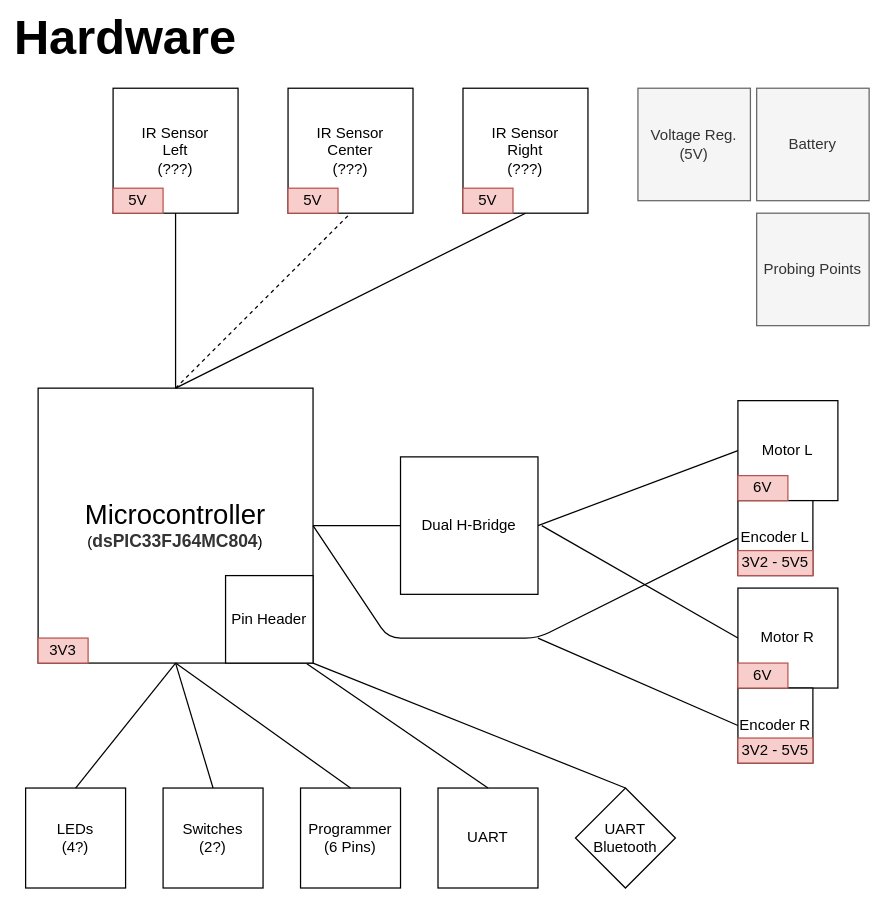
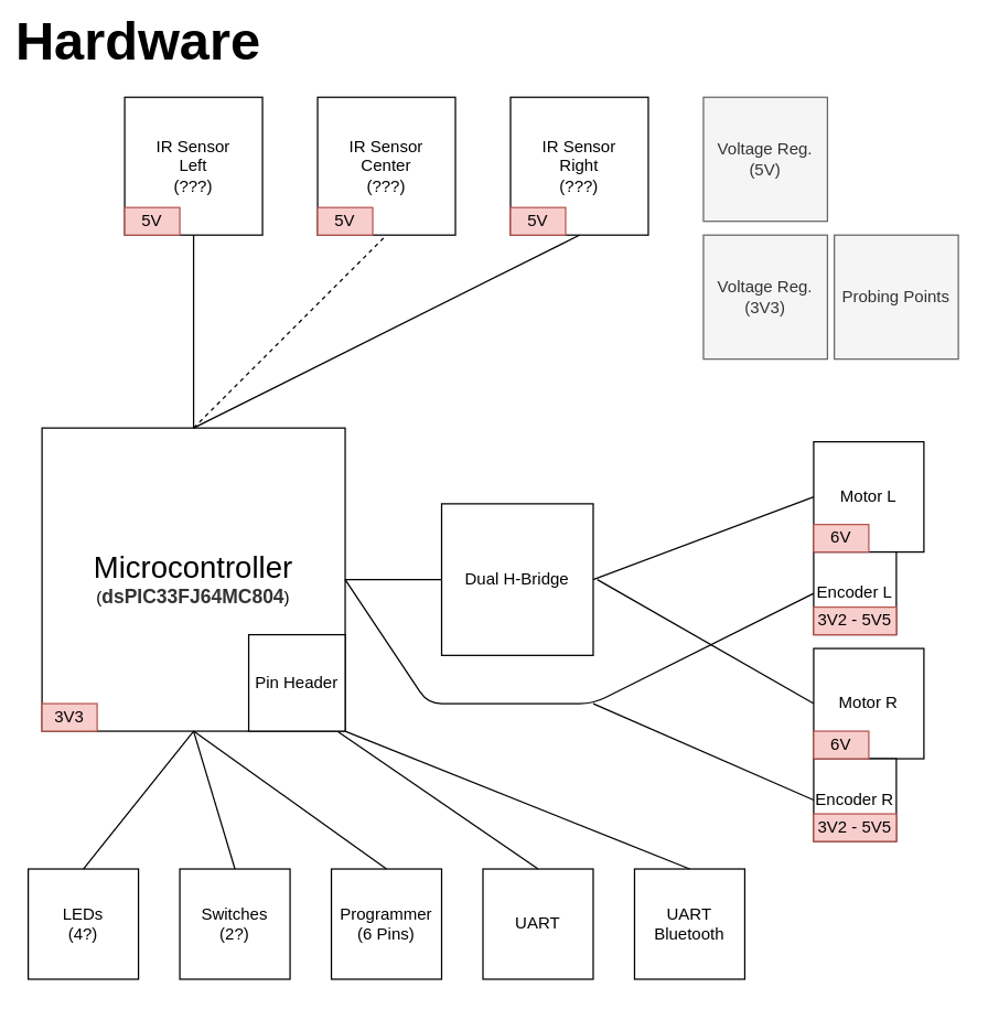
- <mxCell id="24" value="Battery" style="whiteSpace=wrap;html=1;aspect=fixed;fillColor=#f5f5f5;strokeColor=#666666;fontColor=#333333;" vertex="1" parent="1"><mxGeometry x="605" y="70" width="90" height="90" as="geometry" /></mxCell>
+ <mxCell id="8" value="Voltage Reg.&lt;br&gt;(3V3)" style="whiteSpace=wrap;html=1;aspect=fixed;fillColor=#f5f5f5;strokeColor=#666666;fontColor=#333333;" vertex="1" parent="1"><mxGeometry x="510" y="170" width="90" height="90" as="geometry" /></mxCell>
- <mxCell id="26" value="UART&lt;br&gt;Bluetooth" style="rhombus;whiteSpace=wrap;html=1;aspect=fixed;" vertex="1" parent="1"><mxGeometry x="460" y="630" width="80" height="80" as="geometry" /></mxCell>
+ <mxCell id="26" value="UART&lt;br&gt;Bluetooth" style="whiteSpace=wrap;html=1;aspect=fixed;" vertex="1" parent="1"><mxGeometry x="460" y="630" width="80" height="80" as="geometry" /></mxCell>
